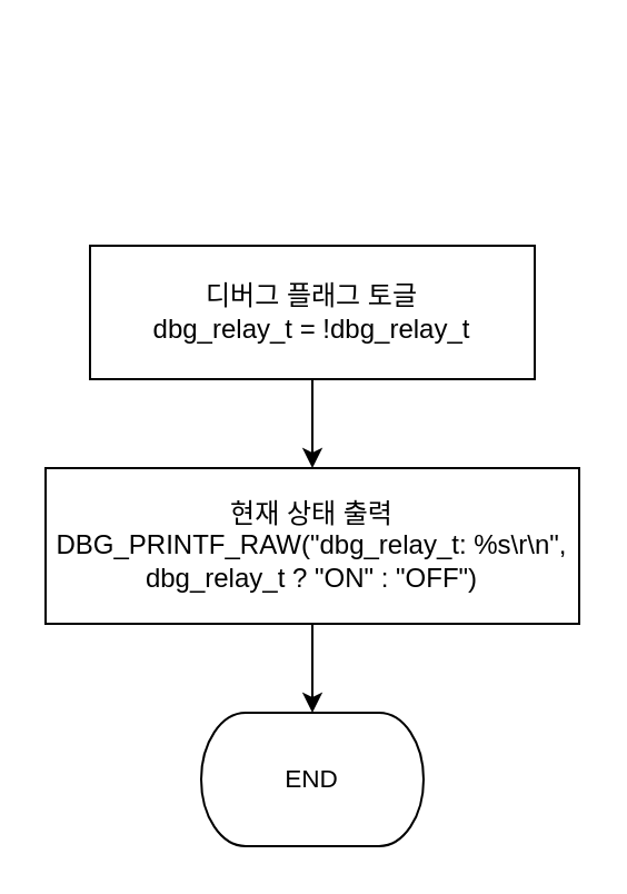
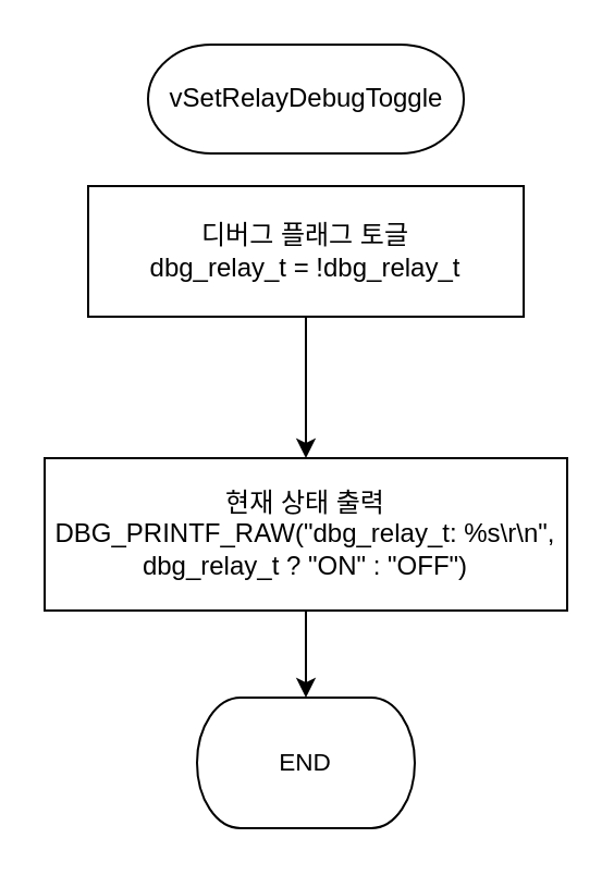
+ <mxCell id="6" value="&lt;div style=&quot;&quot;&gt;&lt;font style=&quot;direction: ltr; line-height: 120%; opacity: 1;&quot;&gt;vSetRelayDebugToggle&lt;br&gt;&lt;/font&gt;&lt;/div&gt;" style="verticalAlign=middle;align=center;overflow=width;vsdxID=2;fillColor=#FFFFFF;gradientColor=none;shape=stencil(tVLLDsIgEPwajiQIMfFe638Qu22JCM2Ctv69kK0Rm9qDibeZndkXC1NV6PUATIoQ0V9gNE3smToyKY3rAU1MiKmaqar1CB36m2uIDzo7M7r6e64wUZ4UOUWKB9GdIH4irzWu8B42vRrPScNFXZzN+5mvl3qJXE8mcPRRR+Pdh2Y1dsBTE95a3c0TkBRGgKEIb6wg1/r+ssCXd/vLCgm8z9caa+n6pb48dwrRV1H1Ew==);strokeColor=#000000;spacingTop=-1;spacingBottom=-1;spacingLeft=-1;spacingRight=-1;points=[[0.5,1,0],[0.5,0,0],[0,0.5,0],[1,0.5,0]];labelBackgroundColor=none;rounded=0;html=1;whiteSpace=wrap;strokeWidth=1;" vertex="1" parent="1"><mxGeometry x="67.5" y="20" width="145" height="50" as="geometry" /></mxCell>
- <mxCell id="2" value="디버그 플래그 토글&lt;br&gt;dbg_relay_t = !dbg_relay_t" style="rounded=0;whiteSpace=wrap;html=1;strokeWidth=1;" vertex="1" parent="1"><mxGeometry x="40" y="110" width="200" height="60" as="geometry" /></mxCell>
+ <mxCell id="2" value="디버그 플래그 토글&lt;br&gt;dbg_relay_t = !dbg_relay_t" style="rounded=0;whiteSpace=wrap;html=1;strokeWidth=1;" vertex="1" parent="1"><mxGeometry x="40" y="85" width="200" height="60" as="geometry" /></mxCell>
